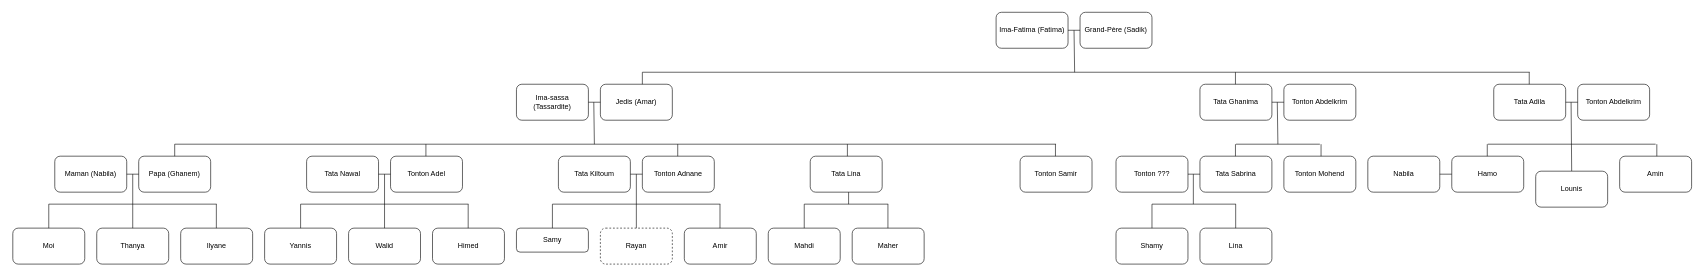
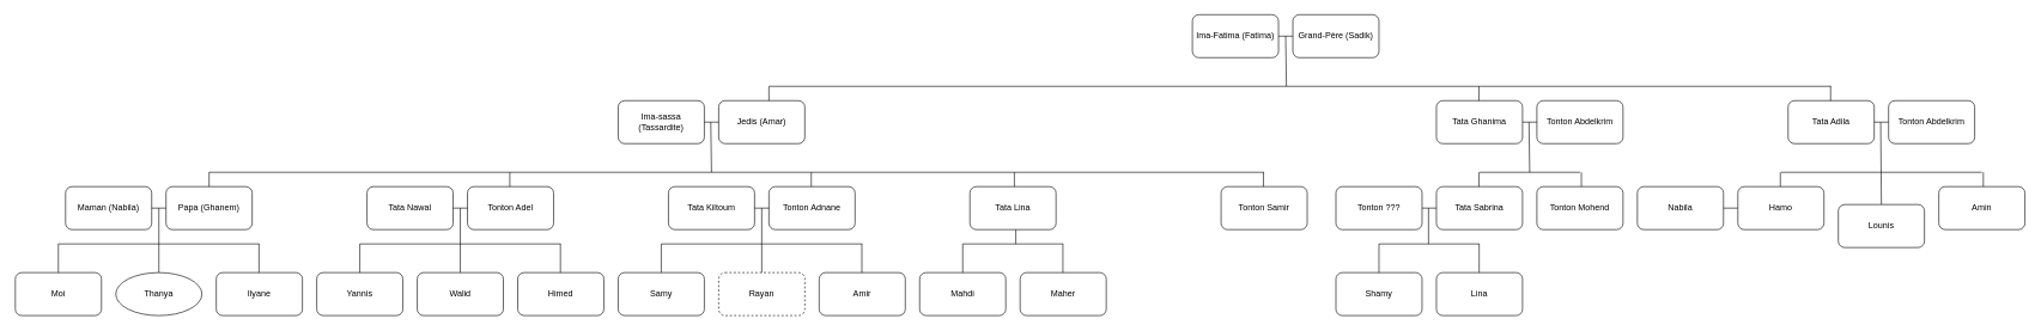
- <mxCell id="22" value="Samy" style="rounded=1;whiteSpace=wrap;html=1;" parent="1" vertex="1"><mxGeometry x="860" y="380" width="120" height="40" as="geometry" /></mxCell>
+ <mxCell id="22" value="Samy" style="rounded=1;whiteSpace=wrap;html=1;" parent="1" vertex="1"><mxGeometry x="860" y="380" width="120" height="60" as="geometry" /></mxCell>
- <mxCell id="3" value="Thanya" style="rounded=1;whiteSpace=wrap;html=1;" parent="1" vertex="1"><mxGeometry x="160" y="380" width="120" height="60" as="geometry" /></mxCell>
+ <mxCell id="3" value="Thanya" style="ellipse;whiteSpace=wrap;html=1;" parent="1" vertex="1"><mxGeometry x="160" y="380" width="120" height="60" as="geometry" /></mxCell>
